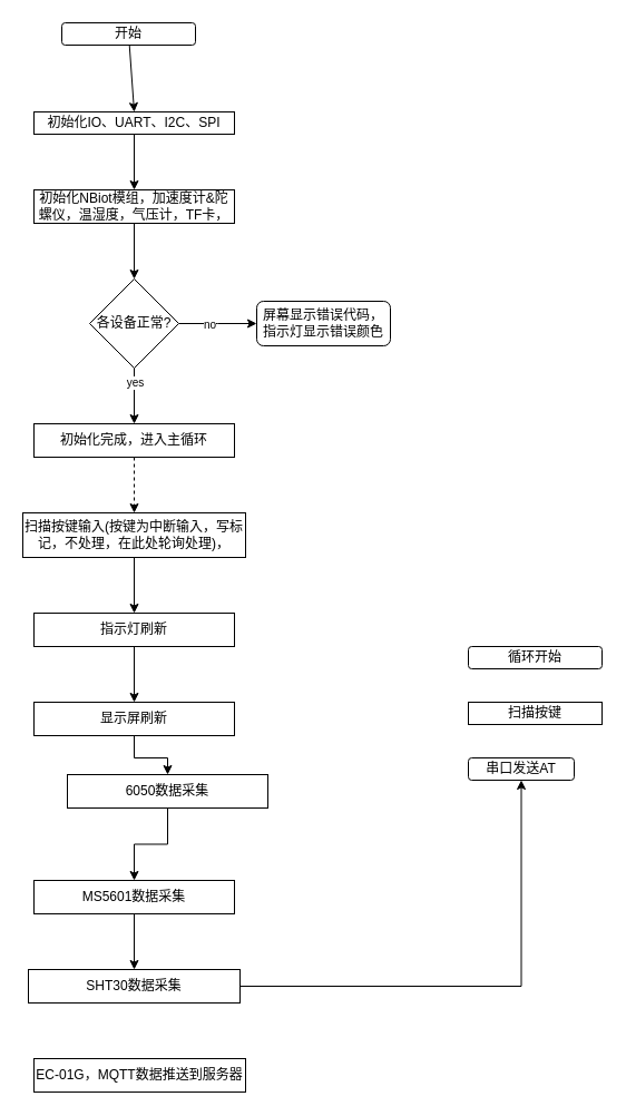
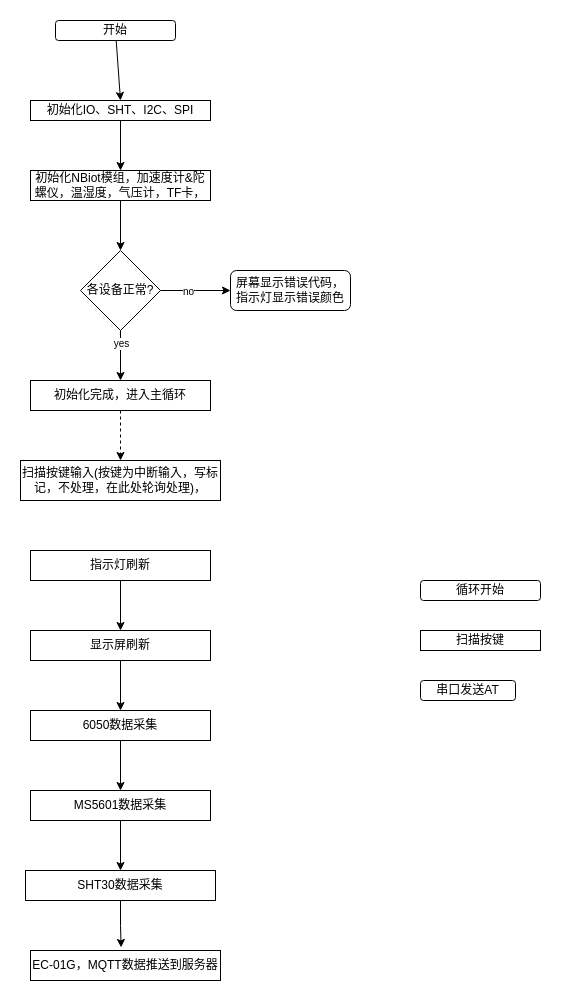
- <mxCell id="17" value="&lt;span style=&quot;font-size: 12px ; text-align: left&quot;&gt;初始化IO、UART、I2C、SPI&lt;/span&gt;" style="rounded=0;whiteSpace=wrap;html=1;fontSize=10;" parent="1" vertex="1"><mxGeometry x="30" y="100" width="180" height="20" as="geometry" /></mxCell>
+ <mxCell id="17" value="&lt;span style=&quot;font-size: 12px ; text-align: left&quot;&gt;初始化IO、SHT、I2C、SPI&lt;/span&gt;" style="rounded=0;whiteSpace=wrap;html=1;fontSize=10;" parent="1" vertex="1"><mxGeometry x="30" y="100" width="180" height="20" as="geometry" /></mxCell>
- <mxCell id="22" style="edgeStyle=orthogonalEdgeStyle;rounded=0;orthogonalLoop=1;jettySize=auto;html=1;entryX=0.5;entryY=0;entryDx=0;entryDy=0;fontSize=10;" parent="1" source="23" target="21" edge="1"><mxGeometry relative="1" as="geometry" /></mxCell>
- <mxCell id="29" value="&lt;span style=&quot;font-size: 12px&quot;&gt;6050数据采集&lt;/span&gt;" style="rounded=0;whiteSpace=wrap;html=1;fontSize=10;" parent="1" vertex="1"><mxGeometry x="60" y="695" width="180" height="30" as="geometry" /></mxCell>
+ <mxCell id="29" value="&lt;span style=&quot;font-size: 12px&quot;&gt;6050数据采集&lt;/span&gt;" style="rounded=0;whiteSpace=wrap;html=1;fontSize=10;" parent="1" vertex="1"><mxGeometry x="30" y="710" width="180" height="30" as="geometry" /></mxCell>
- <mxCell id="31" style="edgeStyle=orthogonalEdgeStyle;rounded=0;orthogonalLoop=1;jettySize=auto;html=1;fontSize=10;" parent="1" source="32" target="7" edge="1"><mxGeometry relative="1" as="geometry" /></mxCell>
+ <mxCell id="31" style="edgeStyle=orthogonalEdgeStyle;rounded=0;orthogonalLoop=1;jettySize=auto;html=1;entryX=0.477;entryY=-0.102;entryDx=0;entryDy=0;entryPerimeter=0;fontSize=10;" parent="1" source="32" target="30" edge="1"><mxGeometry relative="1" as="geometry" /></mxCell>
